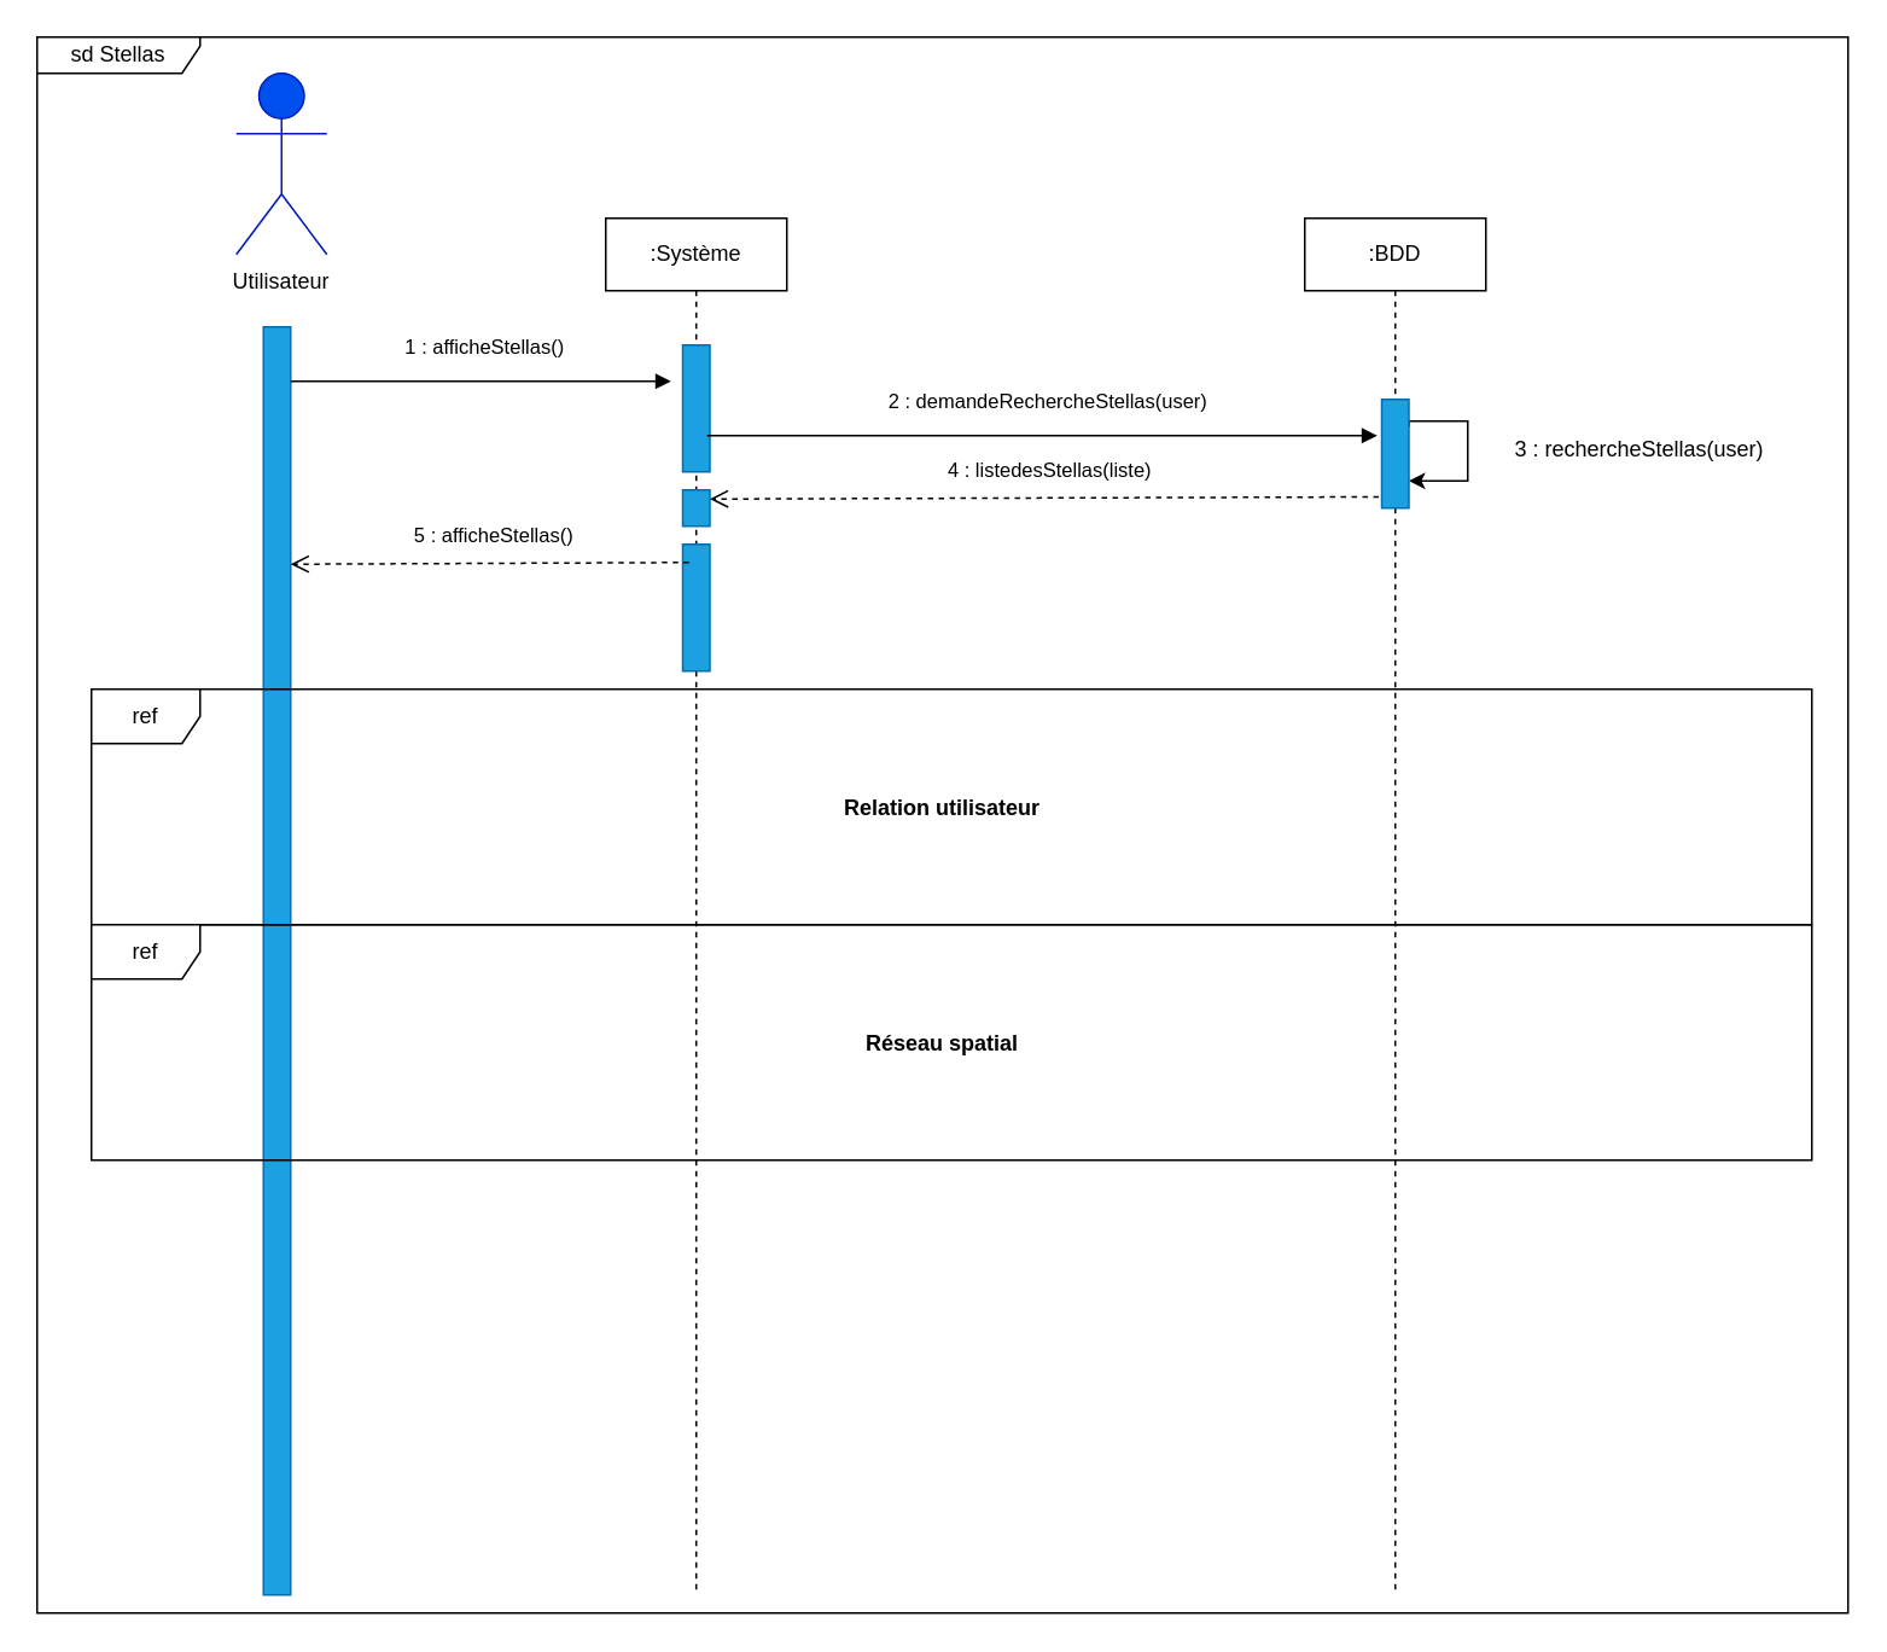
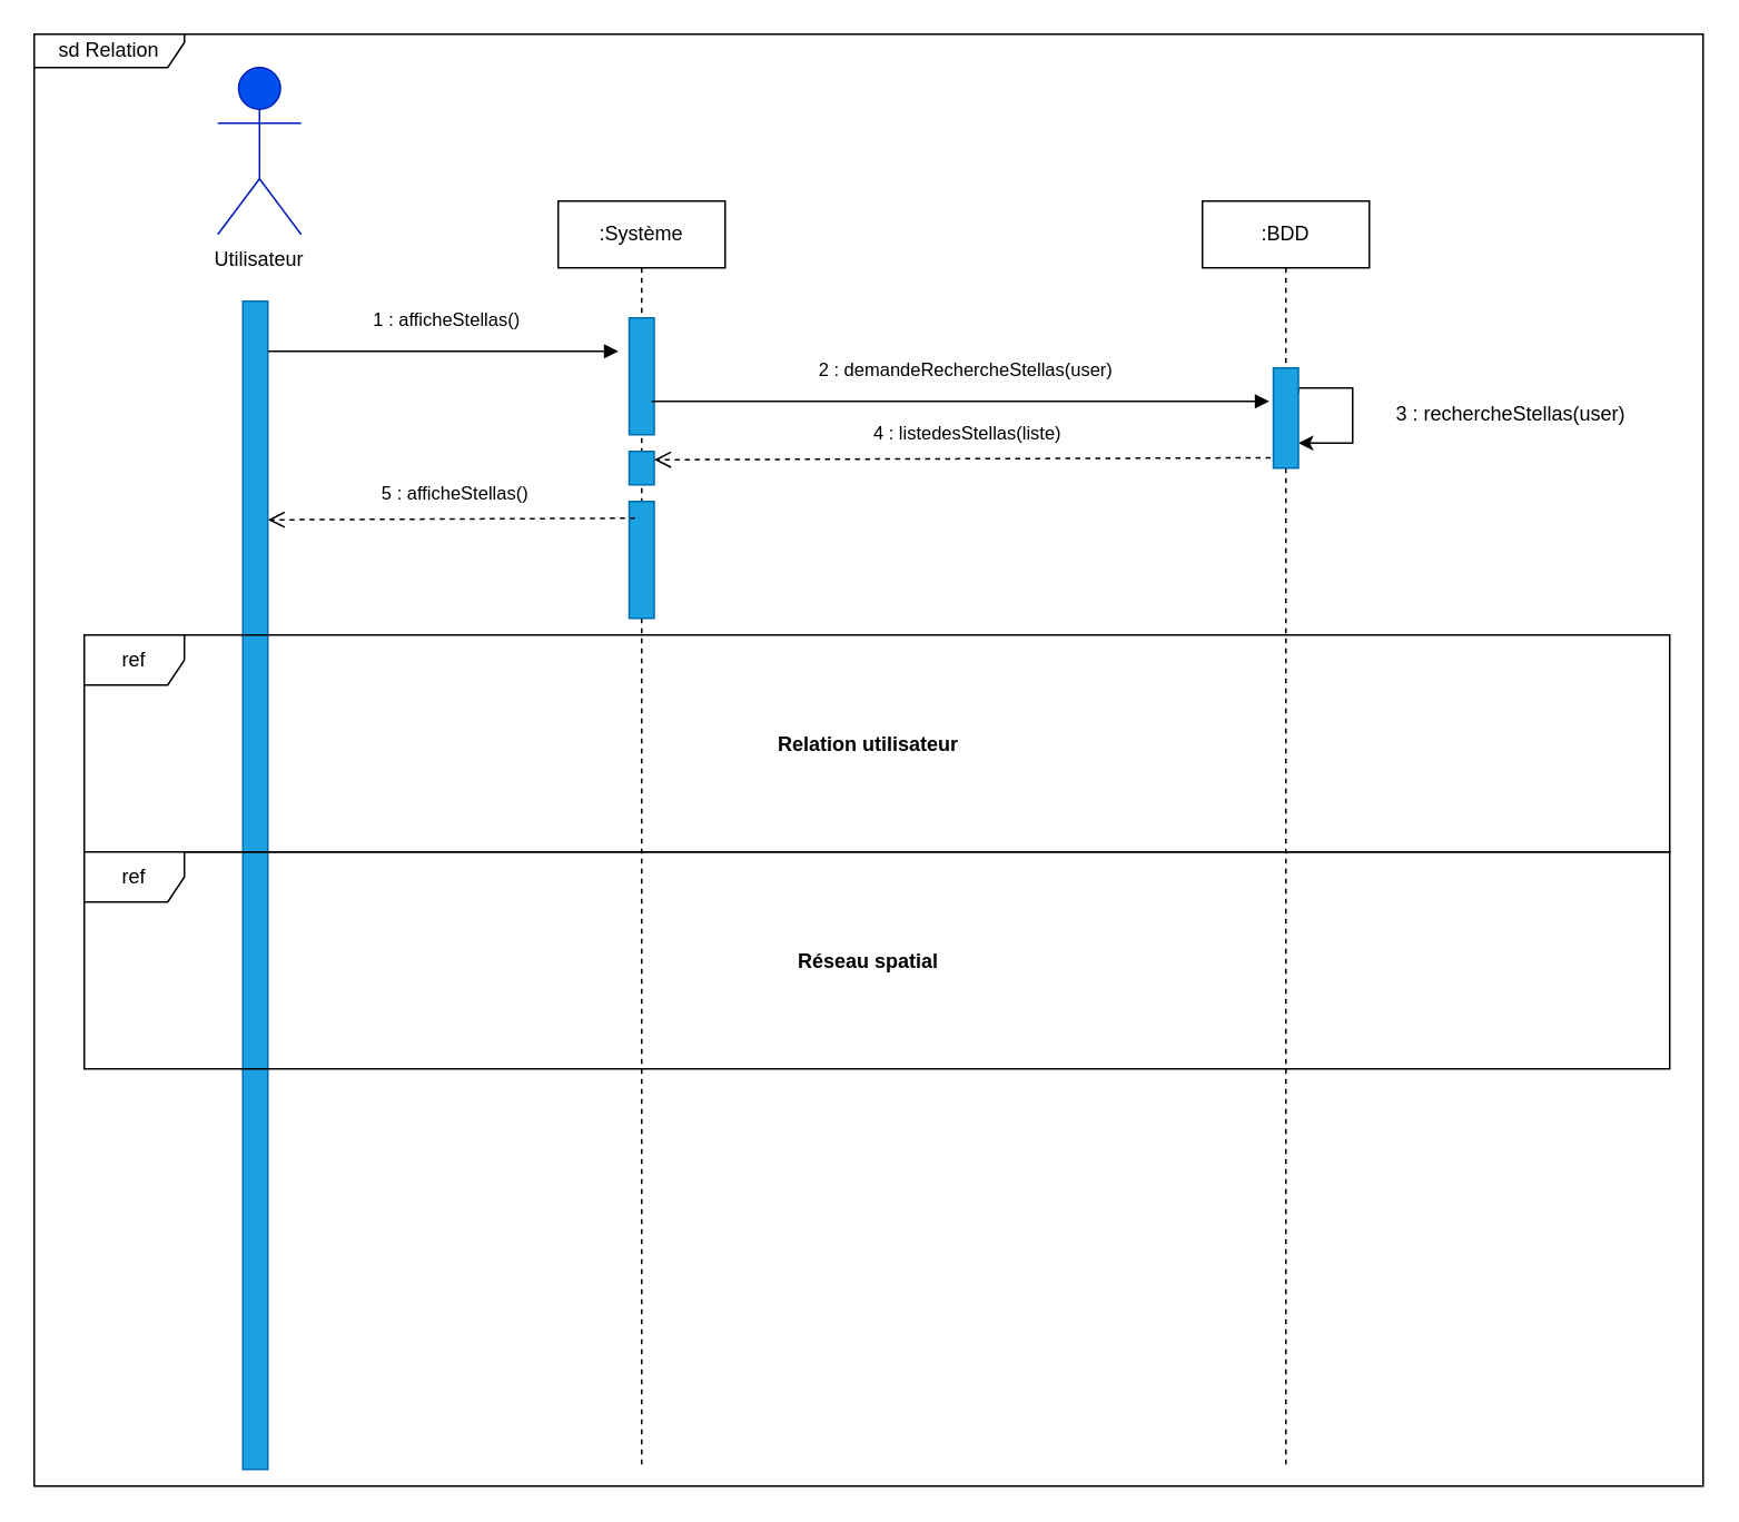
- <mxCell id="21" value="sd Stellas" style="shape=umlFrame;whiteSpace=wrap;html=1;width=90;height=20;" vertex="1" parent="1"><mxGeometry y="20" width="1000" height="870" as="geometry" x="20" /></mxCell>
+ <mxCell id="21" value="sd Relation" style="shape=umlFrame;whiteSpace=wrap;html=1;width=90;height=20;" vertex="1" parent="1"><mxGeometry y="20" width="1000" height="870" as="geometry" x="20" /></mxCell>
